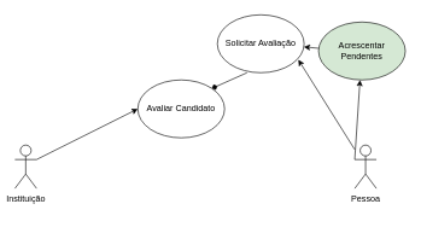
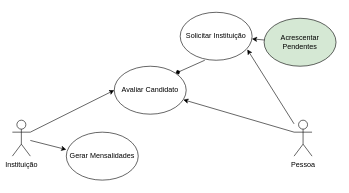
- <mxCell id="3" value="Solicitar Avaliação" style="ellipse;whiteSpace=wrap;html=1;" vertex="1" parent="1"><mxGeometry x="300" y="20" width="120" height="80" as="geometry" /></mxCell>
+ <mxCell id="3" value="Solicitar Instituição" style="ellipse;whiteSpace=wrap;html=1;" vertex="1" parent="1"><mxGeometry x="300" y="20" width="120" height="80" as="geometry" /></mxCell>
- <mxCell id="12" value="" style="endArrow=classic;html=1;rounded=0;exitX=0;exitY=0.333;exitDx=0;exitDy=0;exitPerimeter=0;" edge="1" parent="1" source="2" target="4"><mxGeometry width="50" height="50" relative="1" as="geometry"><mxPoint x="670" y="180" as="sourcePoint" /><mxPoint x="410" y="190" as="targetPoint" /></mxGeometry></mxCell>
+ <mxCell id="12" value="" style="endArrow=classic;html=1;rounded=0;exitX=0;exitY=0.333;exitDx=0;exitDy=0;exitPerimeter=0;" edge="1" parent="1" source="2" target="6"><mxGeometry width="50" height="50" relative="1" as="geometry"><mxPoint x="670" y="180" as="sourcePoint" /><mxPoint x="410" y="190" as="targetPoint" /></mxGeometry></mxCell>
+ <mxCell id="9" value="" style="endArrow=classic;html=1;rounded=0;entryX=0;entryY=0.363;entryDx=0;entryDy=0;entryPerimeter=0;" edge="1" parent="1" source="5" target="7"><mxGeometry width="50" height="50" relative="1" as="geometry"><mxPoint x="360" y="240" as="sourcePoint" /><mxPoint x="410" y="190" as="targetPoint" /></mxGeometry></mxCell>
+ <mxCell id="7" value="Gerar Mensalidades" style="ellipse;whiteSpace=wrap;html=1;" vertex="1" parent="1"><mxGeometry x="110" y="220" width="120" height="80" as="geometry" /></mxCell>
